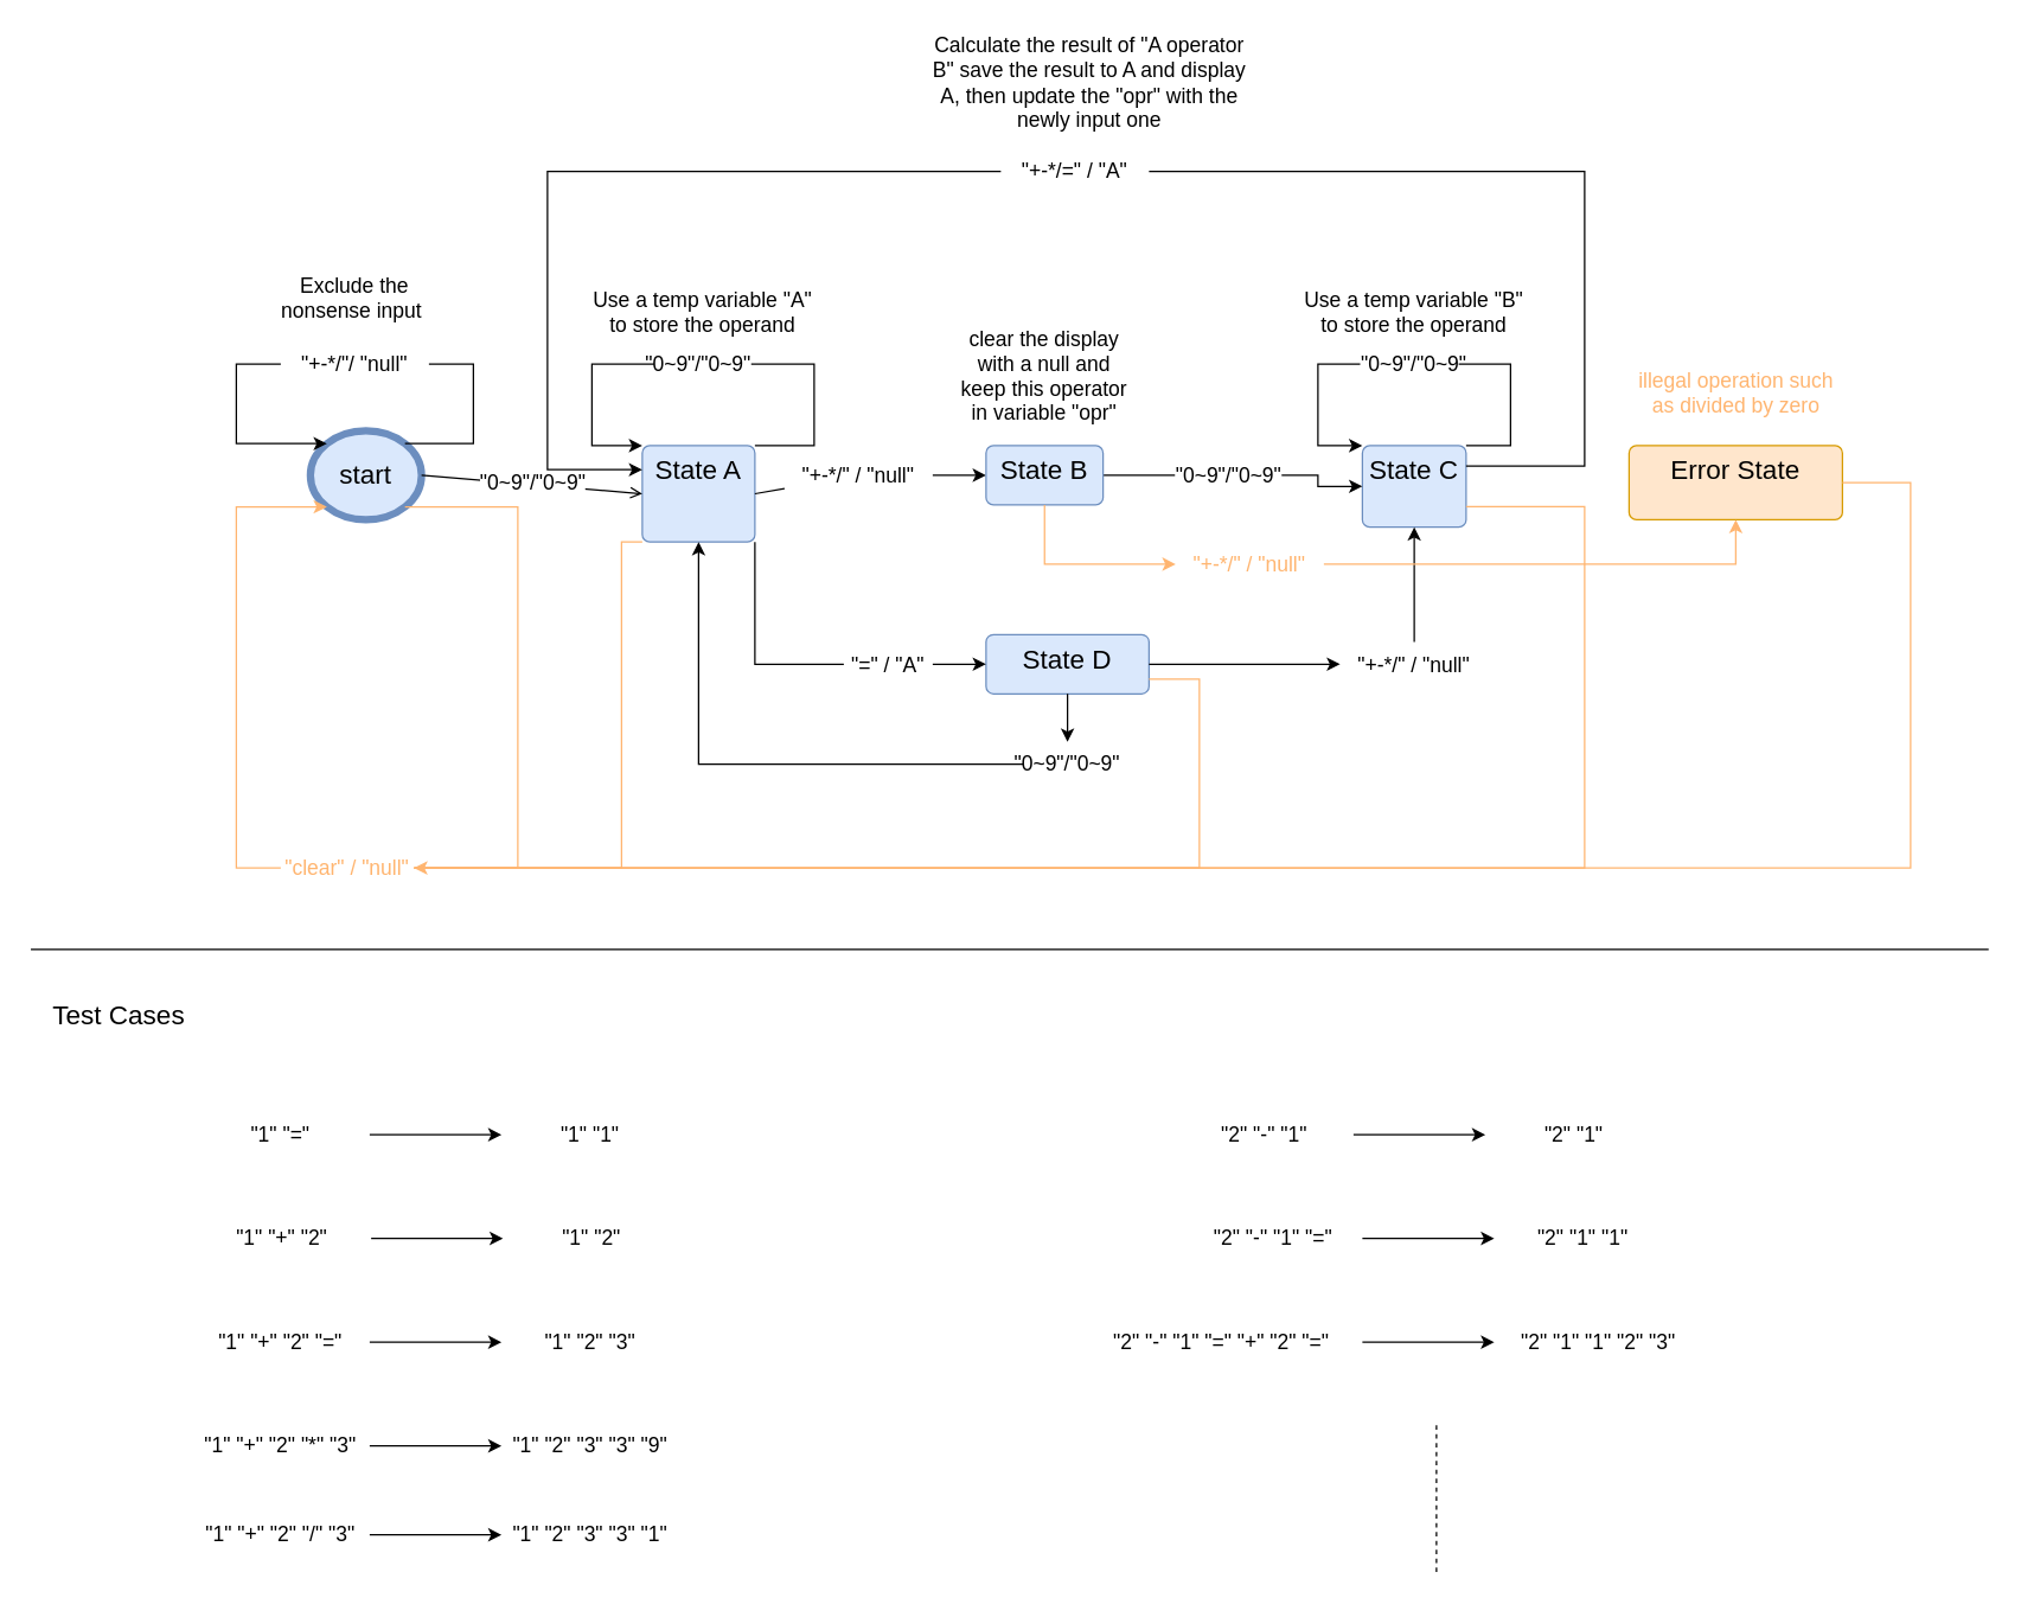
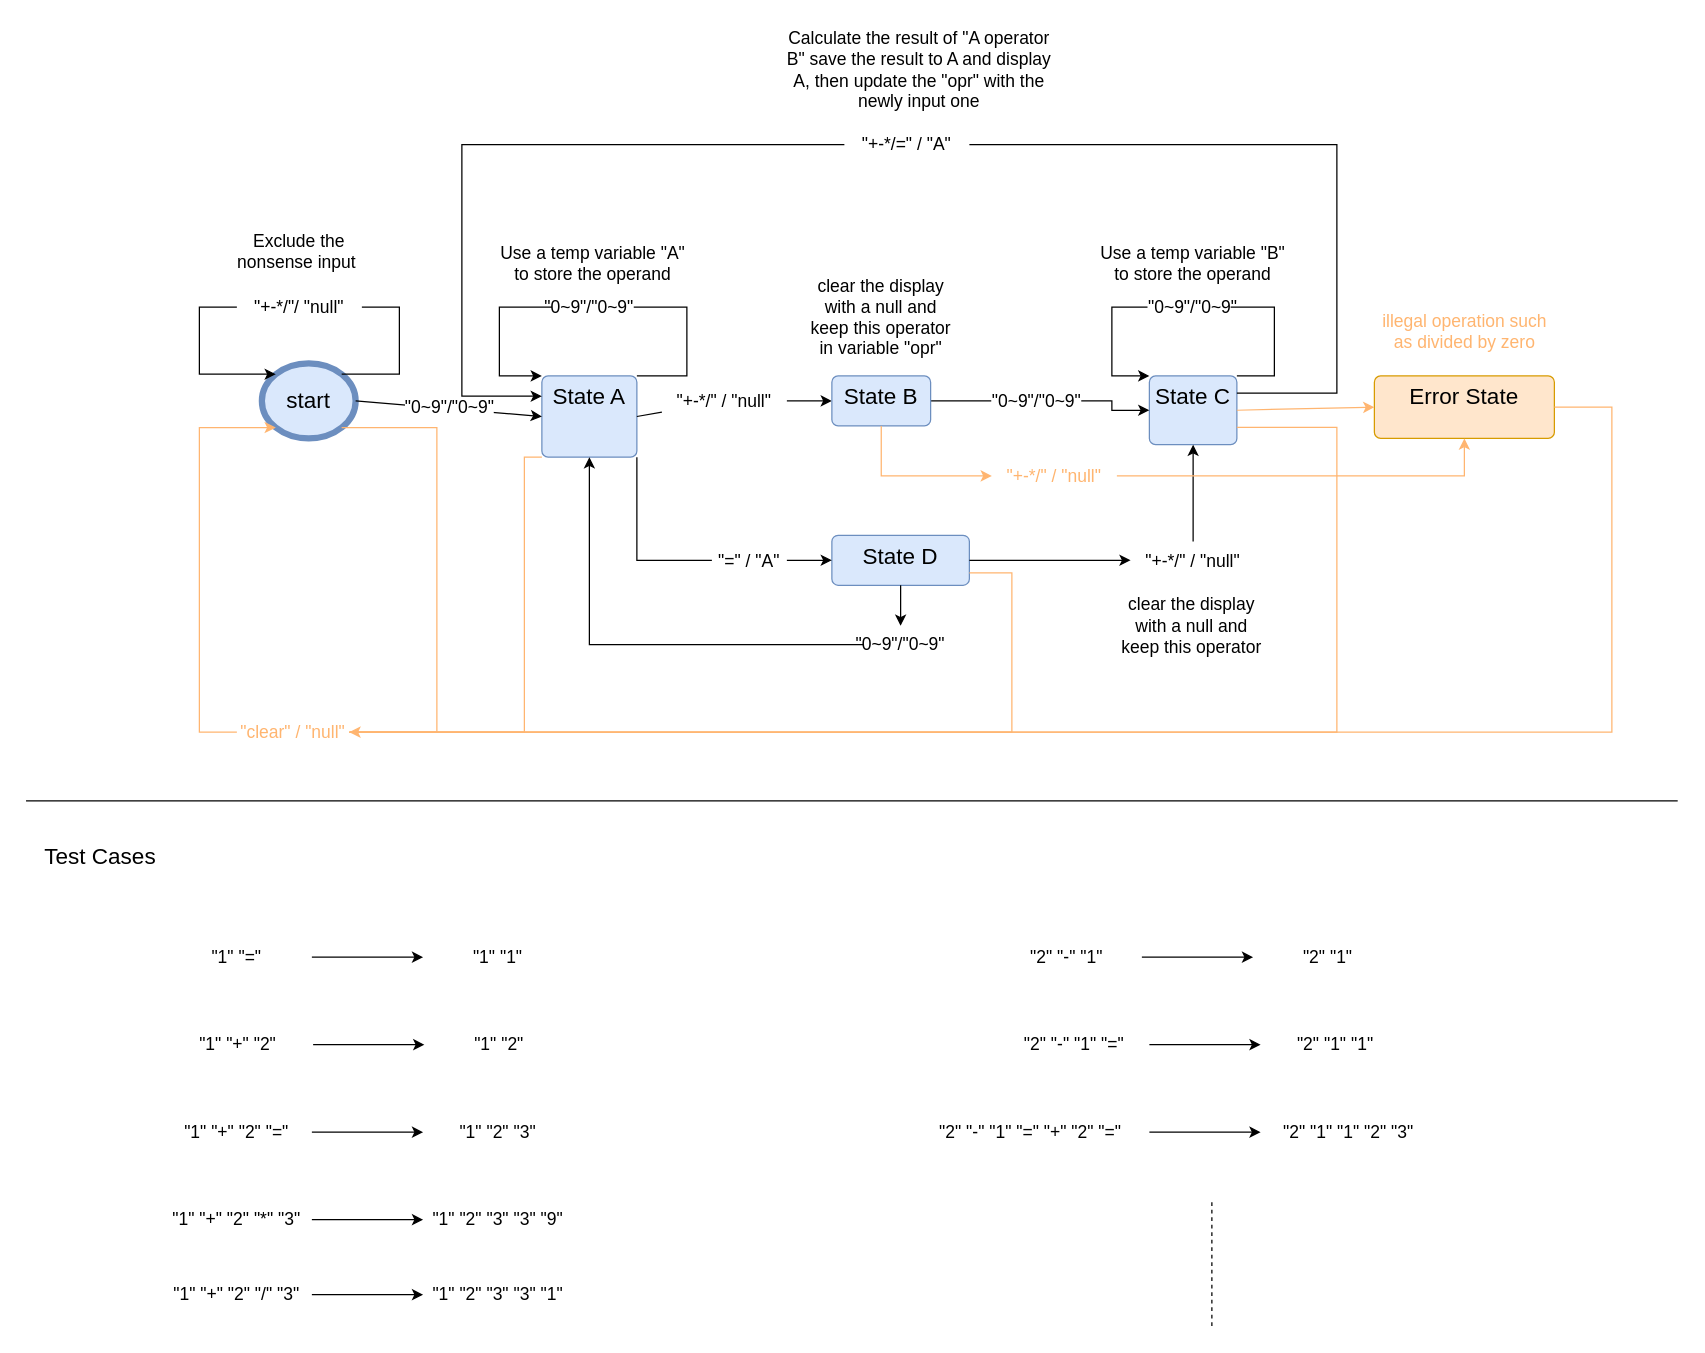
+ <mxCell id="64" value="" style="endArrow=classic;html=1;rounded=0;entryX=0;entryY=0.5;entryDx=0;entryDy=0;exitX=1;exitY=0.5;exitDx=0;exitDy=0;strokeColor=#FFB570;" edge="1" parent="1" target="63" source="46"><mxGeometry width="50" height="50" relative="1" as="geometry"><mxPoint x="1002" y="330" as="sourcePoint" /><mxPoint x="1122" y="340" as="targetPoint" /></mxGeometry></mxCell>
- <mxCell id="7" value="" style="endArrow=open;html=1;rounded=0;exitX=1;exitY=0.5;exitDx=0;exitDy=0;entryX=0;entryY=0.5;entryDx=0;entryDy=0;" edge="1" parent="1" source="2" target="3"><mxGeometry width="50" height="50" relative="1" as="geometry"><mxPoint x="349" y="370" as="sourcePoint" /><mxPoint x="399" y="320" as="targetPoint" /></mxGeometry></mxCell>
+ <mxCell id="7" value="" style="endArrow=classic;html=1;rounded=0;exitX=1;exitY=0.5;exitDx=0;exitDy=0;entryX=0;entryY=0.5;entryDx=0;entryDy=0;" edge="1" parent="1" source="2" target="3"><mxGeometry width="50" height="50" relative="1" as="geometry"><mxPoint x="349" y="370" as="sourcePoint" /><mxPoint x="399" y="320" as="targetPoint" /></mxGeometry></mxCell>
+ <mxCell id="73" value="&lt;font style=&quot;font-size: 14px;&quot;&gt;clear the display with a null and keep this operator&lt;/font&gt;" style="text;html=1;align=center;verticalAlign=middle;whiteSpace=wrap;rounded=0;" vertex="1" parent="1"><mxGeometry x="894.75" y="480" width="116" height="40" as="geometry" /></mxCell>
